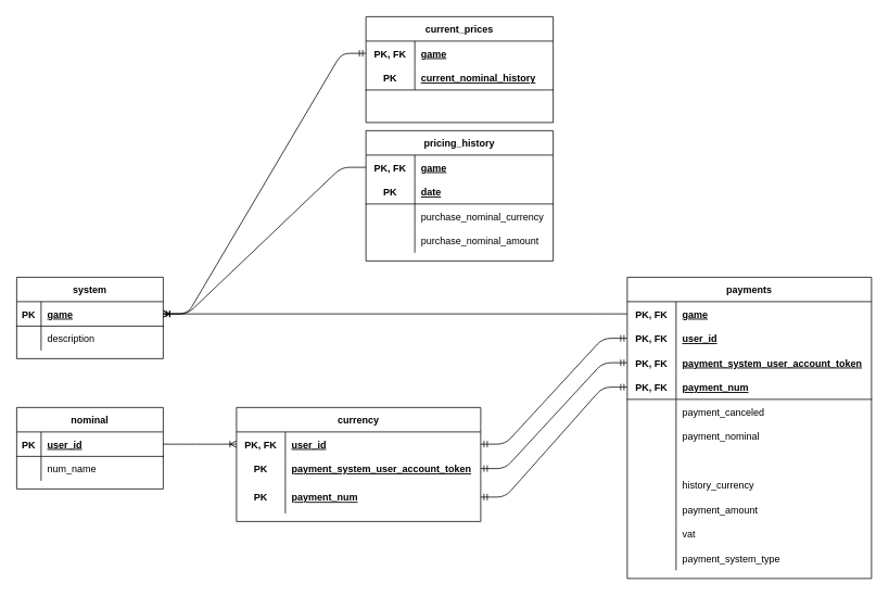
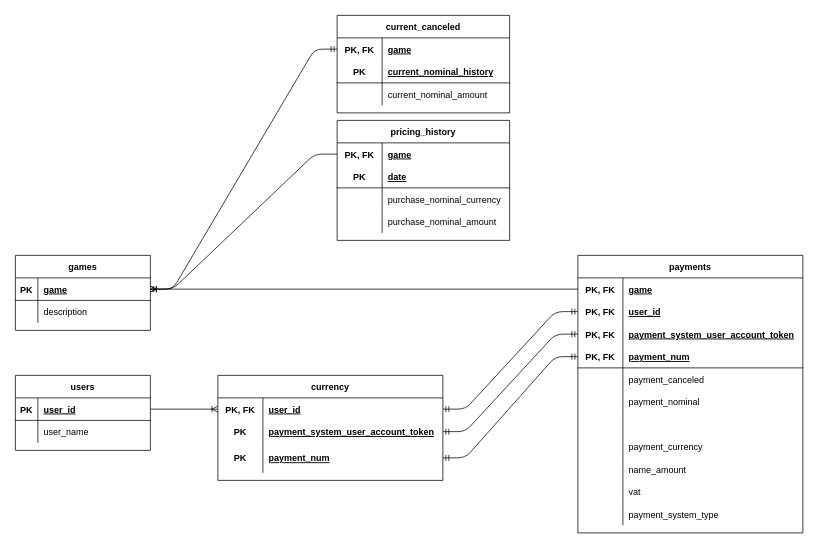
- <mxCell id="16" value="current_prices" style="shape=table;startSize=30;container=1;collapsible=1;childLayout=tableLayout;fixedRows=1;rowLines=0;fontStyle=1;align=center;resizeLast=1;" vertex="1" parent="1"><mxGeometry x="449" y="20" width="230" height="130" as="geometry" /></mxCell>
+ <mxCell id="16" value="current_canceled" style="shape=table;startSize=30;container=1;collapsible=1;childLayout=tableLayout;fixedRows=1;rowLines=0;fontStyle=1;align=center;resizeLast=1;" vertex="1" parent="1"><mxGeometry x="449" y="20" width="230" height="130" as="geometry" /></mxCell>
+ <mxCell id="25" value="current_nominal_amount" style="shape=partialRectangle;connectable=0;fillColor=none;top=0;left=0;bottom=0;right=0;align=left;spacingLeft=6;overflow=hidden;" vertex="1" parent="23"><mxGeometry x="60" width="170" height="30" as="geometry" /></mxCell>
- <mxCell id="2" value="system" style="shape=table;startSize=30;container=1;collapsible=1;childLayout=tableLayout;fixedRows=1;rowLines=0;fontStyle=1;align=center;resizeLast=1;" vertex="1" parent="1"><mxGeometry x="20" y="340" width="180" height="100" as="geometry" /></mxCell>
+ <mxCell id="2" value="games" style="shape=table;startSize=30;container=1;collapsible=1;childLayout=tableLayout;fixedRows=1;rowLines=0;fontStyle=1;align=center;resizeLast=1;" vertex="1" parent="1"><mxGeometry x="20" y="340" width="180" height="100" as="geometry" /></mxCell>
- <mxCell id="9" value="nominal" style="shape=table;startSize=30;container=1;collapsible=1;childLayout=tableLayout;fixedRows=1;rowLines=0;fontStyle=1;align=center;resizeLast=1;" vertex="1" parent="1"><mxGeometry x="20" y="500" width="180" height="100" as="geometry" /></mxCell>
+ <mxCell id="9" value="users" style="shape=table;startSize=30;container=1;collapsible=1;childLayout=tableLayout;fixedRows=1;rowLines=0;fontStyle=1;align=center;resizeLast=1;" vertex="1" parent="1"><mxGeometry x="20" y="500" width="180" height="100" as="geometry" /></mxCell>
- <mxCell id="15" value="num_name" style="shape=partialRectangle;connectable=0;fillColor=none;top=0;left=0;bottom=0;right=0;align=left;spacingLeft=6;overflow=hidden;" vertex="1" parent="13"><mxGeometry x="30" width="150" height="30" as="geometry" /></mxCell>
+ <mxCell id="15" value="user_name" style="shape=partialRectangle;connectable=0;fillColor=none;top=0;left=0;bottom=0;right=0;align=left;spacingLeft=6;overflow=hidden;" vertex="1" parent="13"><mxGeometry x="30" width="150" height="30" as="geometry" /></mxCell>
- <mxCell id="62" value="history_currency" style="shape=partialRectangle;connectable=0;fillColor=none;top=0;left=0;bottom=0;right=0;align=left;spacingLeft=6;overflow=hidden;" vertex="1" parent="60"><mxGeometry x="60" width="240" height="30" as="geometry" /></mxCell>
+ <mxCell id="62" value="payment_currency" style="shape=partialRectangle;connectable=0;fillColor=none;top=0;left=0;bottom=0;right=0;align=left;spacingLeft=6;overflow=hidden;" vertex="1" parent="60"><mxGeometry x="60" width="240" height="30" as="geometry" /></mxCell>
- <mxCell id="65" value="payment_amount" style="shape=partialRectangle;connectable=0;fillColor=none;top=0;left=0;bottom=0;right=0;align=left;spacingLeft=6;overflow=hidden;" vertex="1" parent="63"><mxGeometry x="60" width="240" height="30" as="geometry" /></mxCell>
+ <mxCell id="65" value="name_amount" style="shape=partialRectangle;connectable=0;fillColor=none;top=0;left=0;bottom=0;right=0;align=left;spacingLeft=6;overflow=hidden;" vertex="1" parent="63"><mxGeometry x="60" width="240" height="30" as="geometry" /></mxCell>
